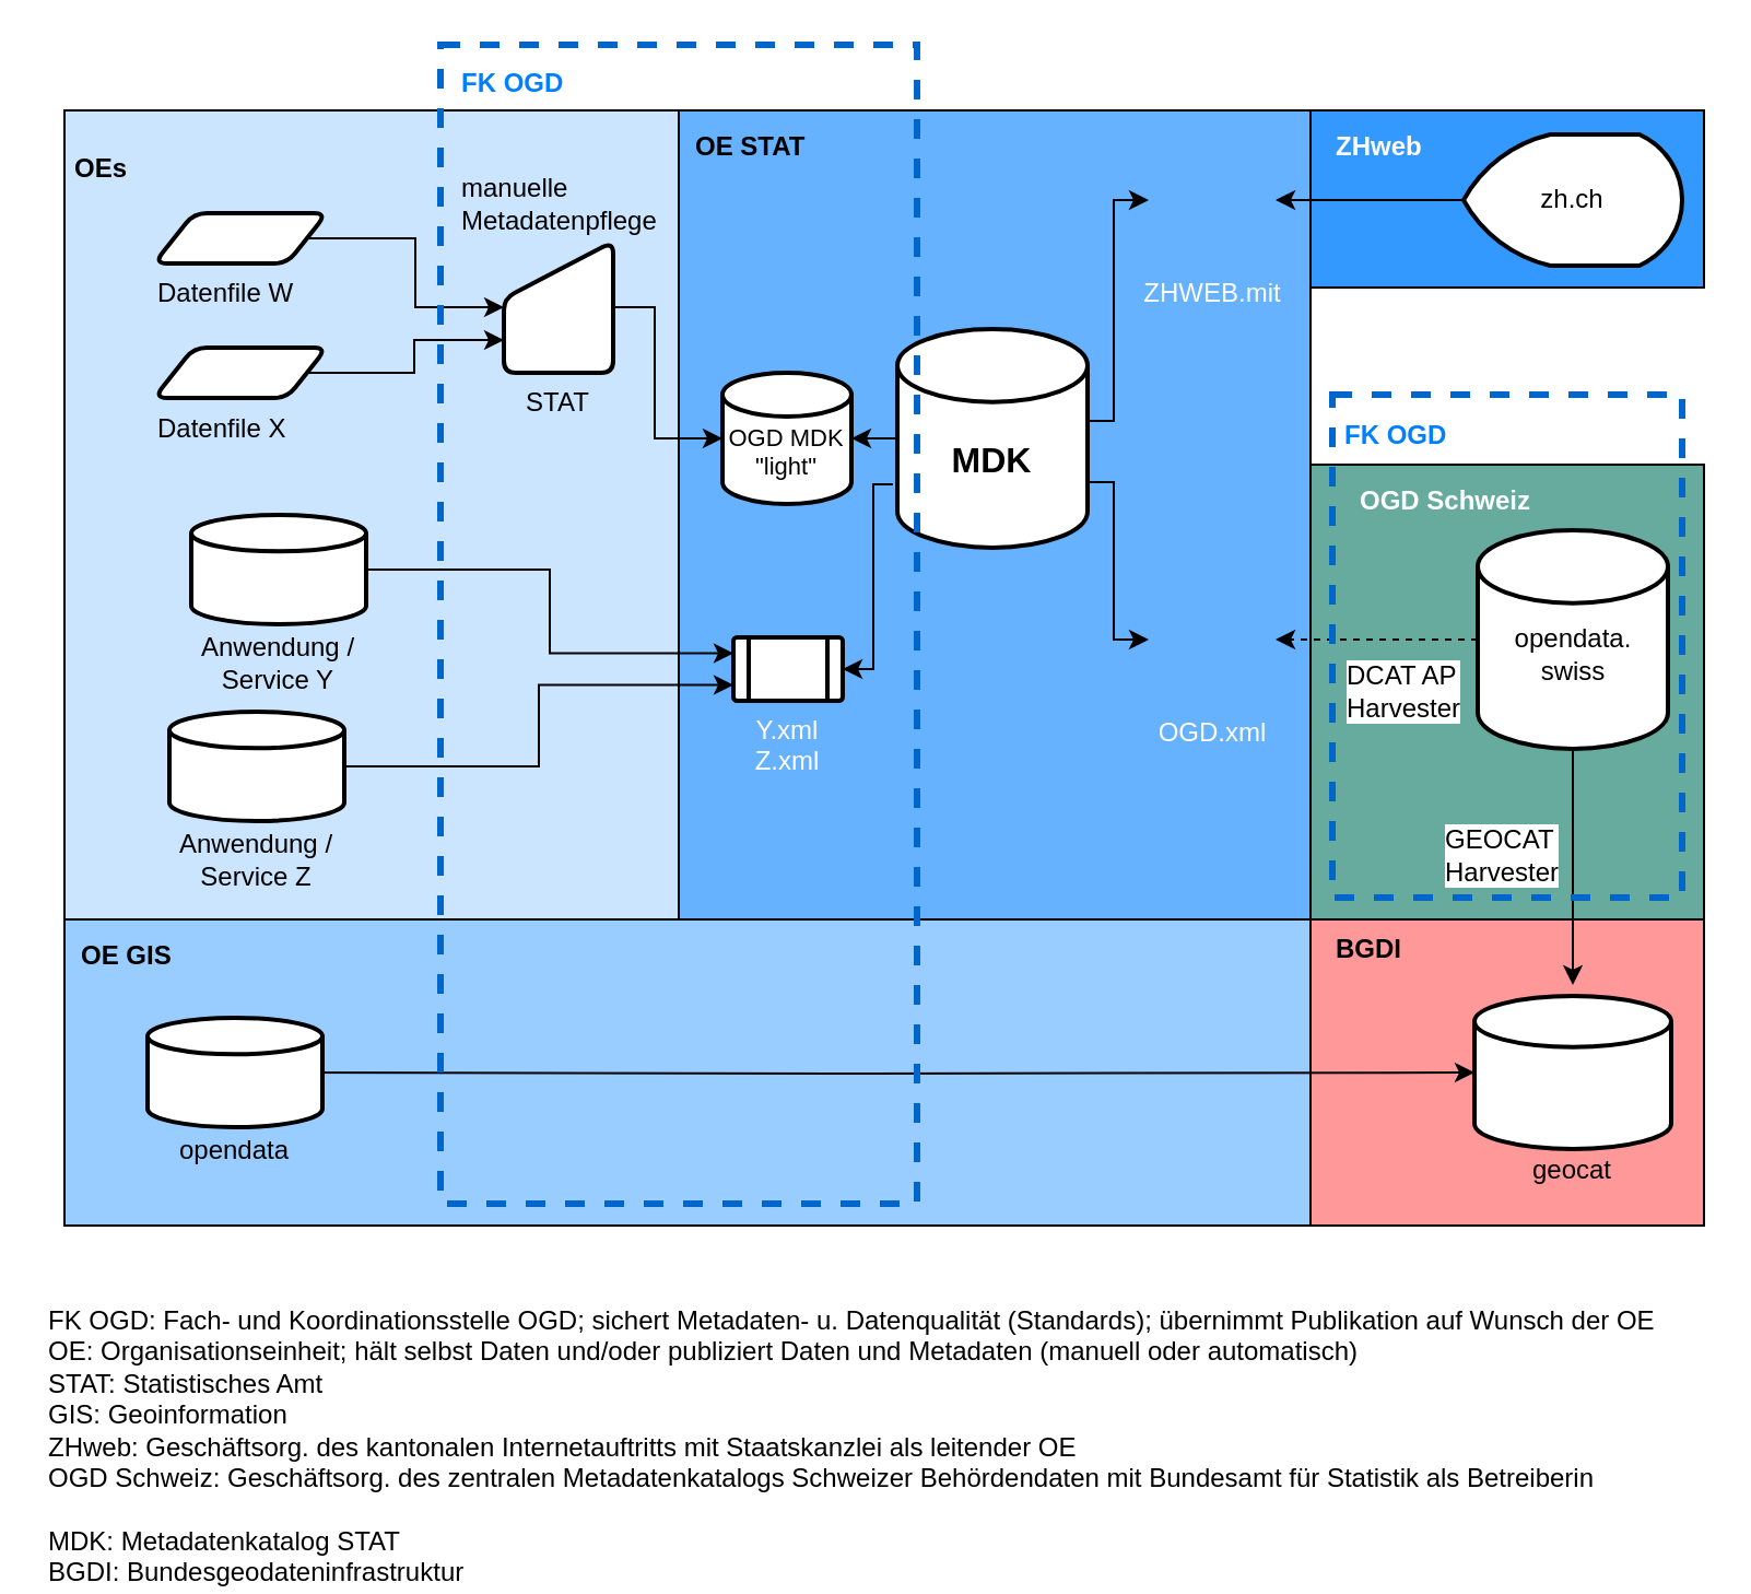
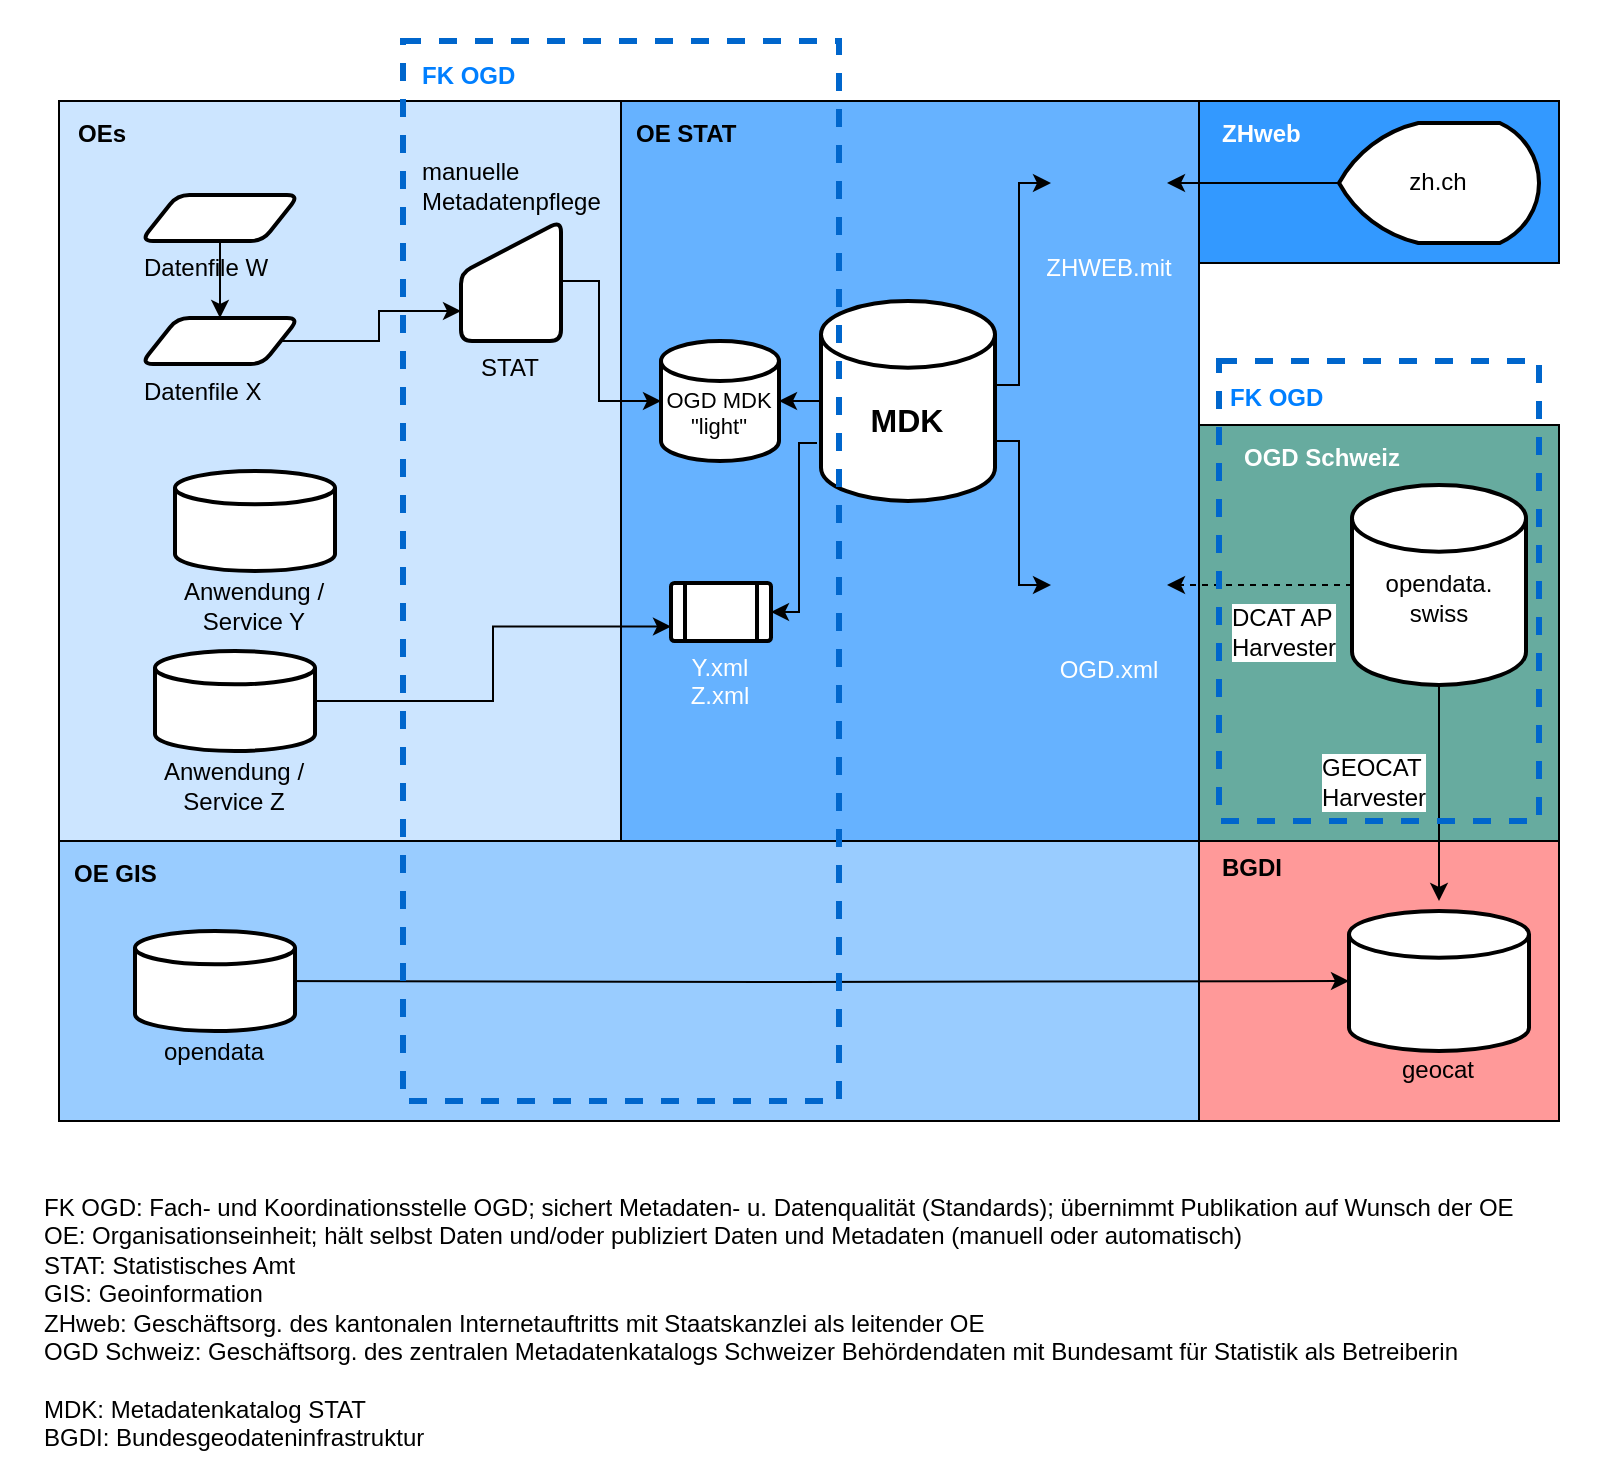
- <mxCell id="19" value="&lt;b&gt;OEs&lt;/b&gt;" style="text;html=1;strokeColor=none;fillColor=none;align=left;verticalAlign=middle;whiteSpace=wrap;rounded=0;" vertex="1" parent="1"><mxGeometry x="32" y="67" width="60" height="20" as="geometry" /></mxCell>
+ <mxCell id="19" value="&lt;b&gt;OEs&lt;/b&gt;" style="text;html=1;strokeColor=none;fillColor=none;align=left;verticalAlign=middle;whiteSpace=wrap;rounded=0;" vertex="1" parent="1"><mxGeometry x="37" y="57" width="60" height="20" as="geometry" /></mxCell>
- <mxCell id="31" value="" style="edgeStyle=orthogonalEdgeStyle;rounded=0;orthogonalLoop=1;jettySize=auto;html=1;startArrow=none;startFill=0;endArrow=classic;endFill=1;entryX=0;entryY=0.5;entryDx=0;entryDy=0;" edge="1" parent="1" source="32" target="34"><mxGeometry relative="1" as="geometry"><mxPoint x="238.085" y="108.5" as="targetPoint" /></mxGeometry></mxCell>
+ <mxCell id="31" value="" style="edgeStyle=orthogonalEdgeStyle;rounded=0;orthogonalLoop=1;jettySize=auto;html=1;startArrow=none;startFill=0;endArrow=classic;endFill=1;" edge="1" parent="1" source="32" target="33"><mxGeometry relative="1" as="geometry"><mxPoint x="238.085" y="108.5" as="targetPoint" /></mxGeometry></mxCell>
- <mxCell id="15" value="" style="edgeStyle=orthogonalEdgeStyle;rounded=0;orthogonalLoop=1;jettySize=auto;html=1;startArrow=none;startFill=0;endArrow=classic;endFill=1;entryX=0;entryY=0.25;entryDx=0;entryDy=0;" edge="1" parent="1" source="16" target="14"><mxGeometry relative="1" as="geometry"><mxPoint x="227" y="260" as="targetPoint" /></mxGeometry></mxCell>
